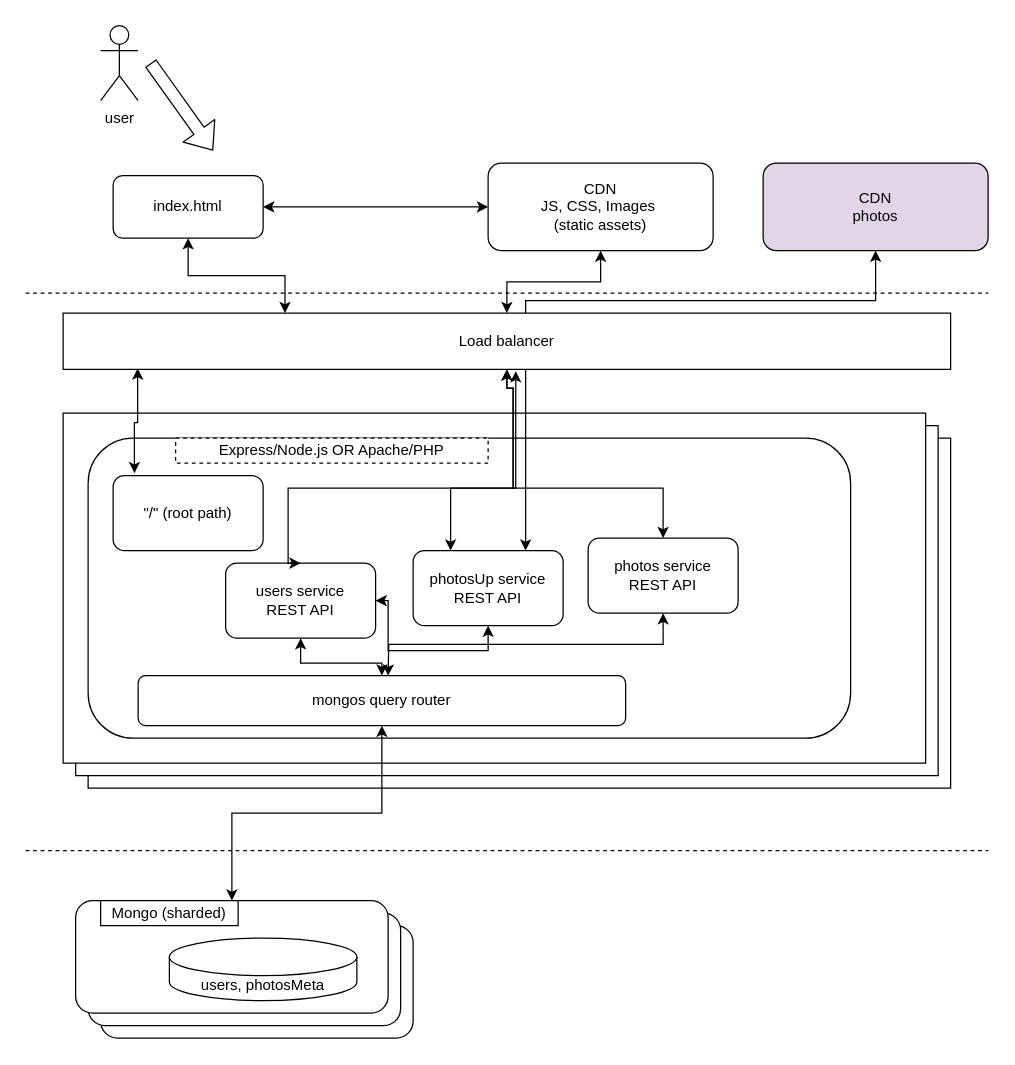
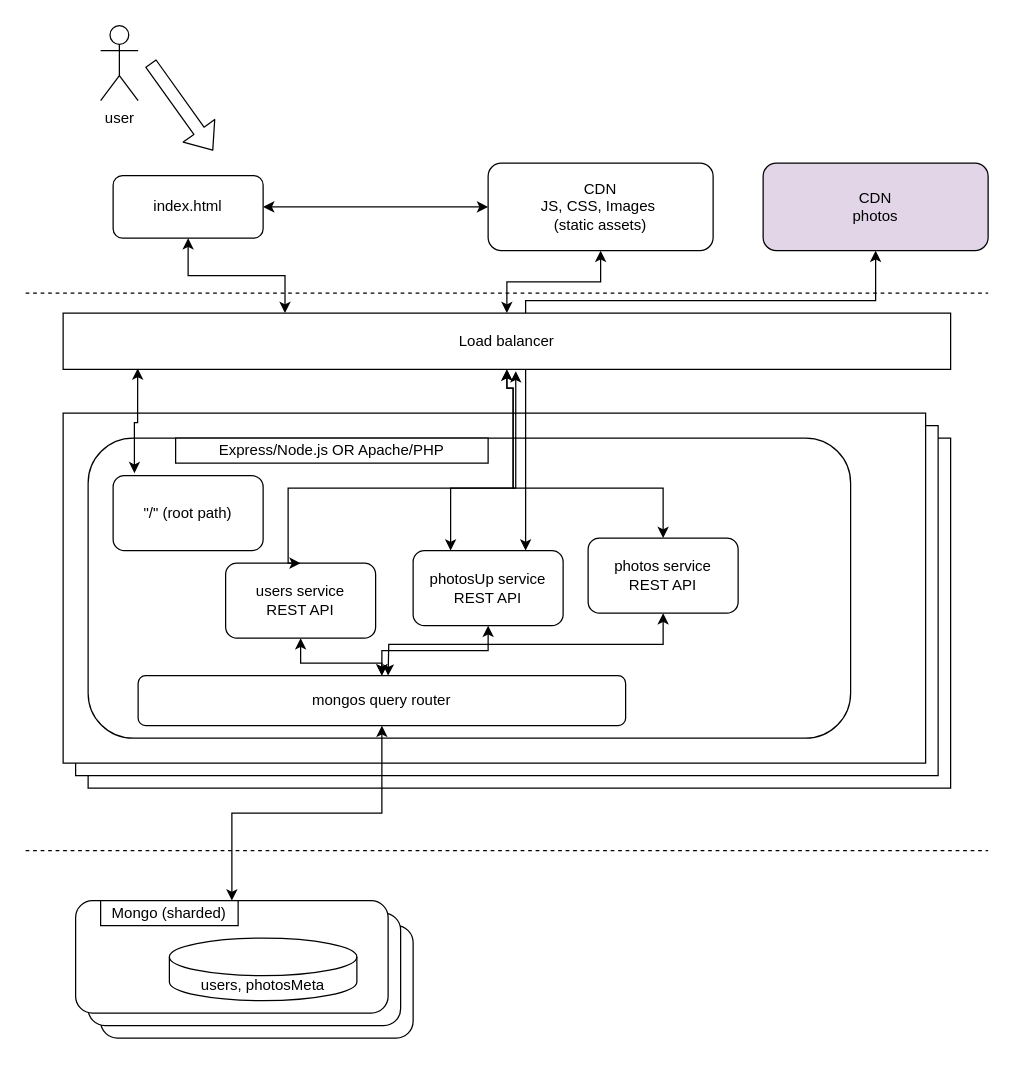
- <mxCell id="11" value="Express/Node.js OR Apache/PHP" style="rounded=0;whiteSpace=wrap;html=1;dashed=1;" parent="1" vertex="1"><mxGeometry x="140" y="350" width="250" height="20" as="geometry" /></mxCell>
+ <mxCell id="11" value="Express/Node.js OR Apache/PHP" style="rounded=0;whiteSpace=wrap;html=1;" parent="1" vertex="1"><mxGeometry x="140" y="350" width="250" height="20" as="geometry" /></mxCell>
- <mxCell id="15" style="edgeStyle=orthogonalEdgeStyle;rounded=0;orthogonalLoop=1;jettySize=auto;html=1;exitX=0.5;exitY=1;exitDx=0;exitDy=0;startArrow=classic;startFill=1;endArrow=classic;endFill=1;targetPerimeterSpacing=0;" parent="1" source="16" target="18" edge="1"><mxGeometry relative="1" as="geometry" /></mxCell>
+ <mxCell id="15" style="edgeStyle=orthogonalEdgeStyle;rounded=0;orthogonalLoop=1;jettySize=auto;html=1;exitX=0.5;exitY=1;exitDx=0;exitDy=0;entryX=0.5;entryY=0;entryDx=0;entryDy=0;startArrow=classic;startFill=1;endArrow=classic;endFill=1;targetPerimeterSpacing=0;" parent="1" source="16" target="36" edge="1"><mxGeometry relative="1" as="geometry" /></mxCell>
